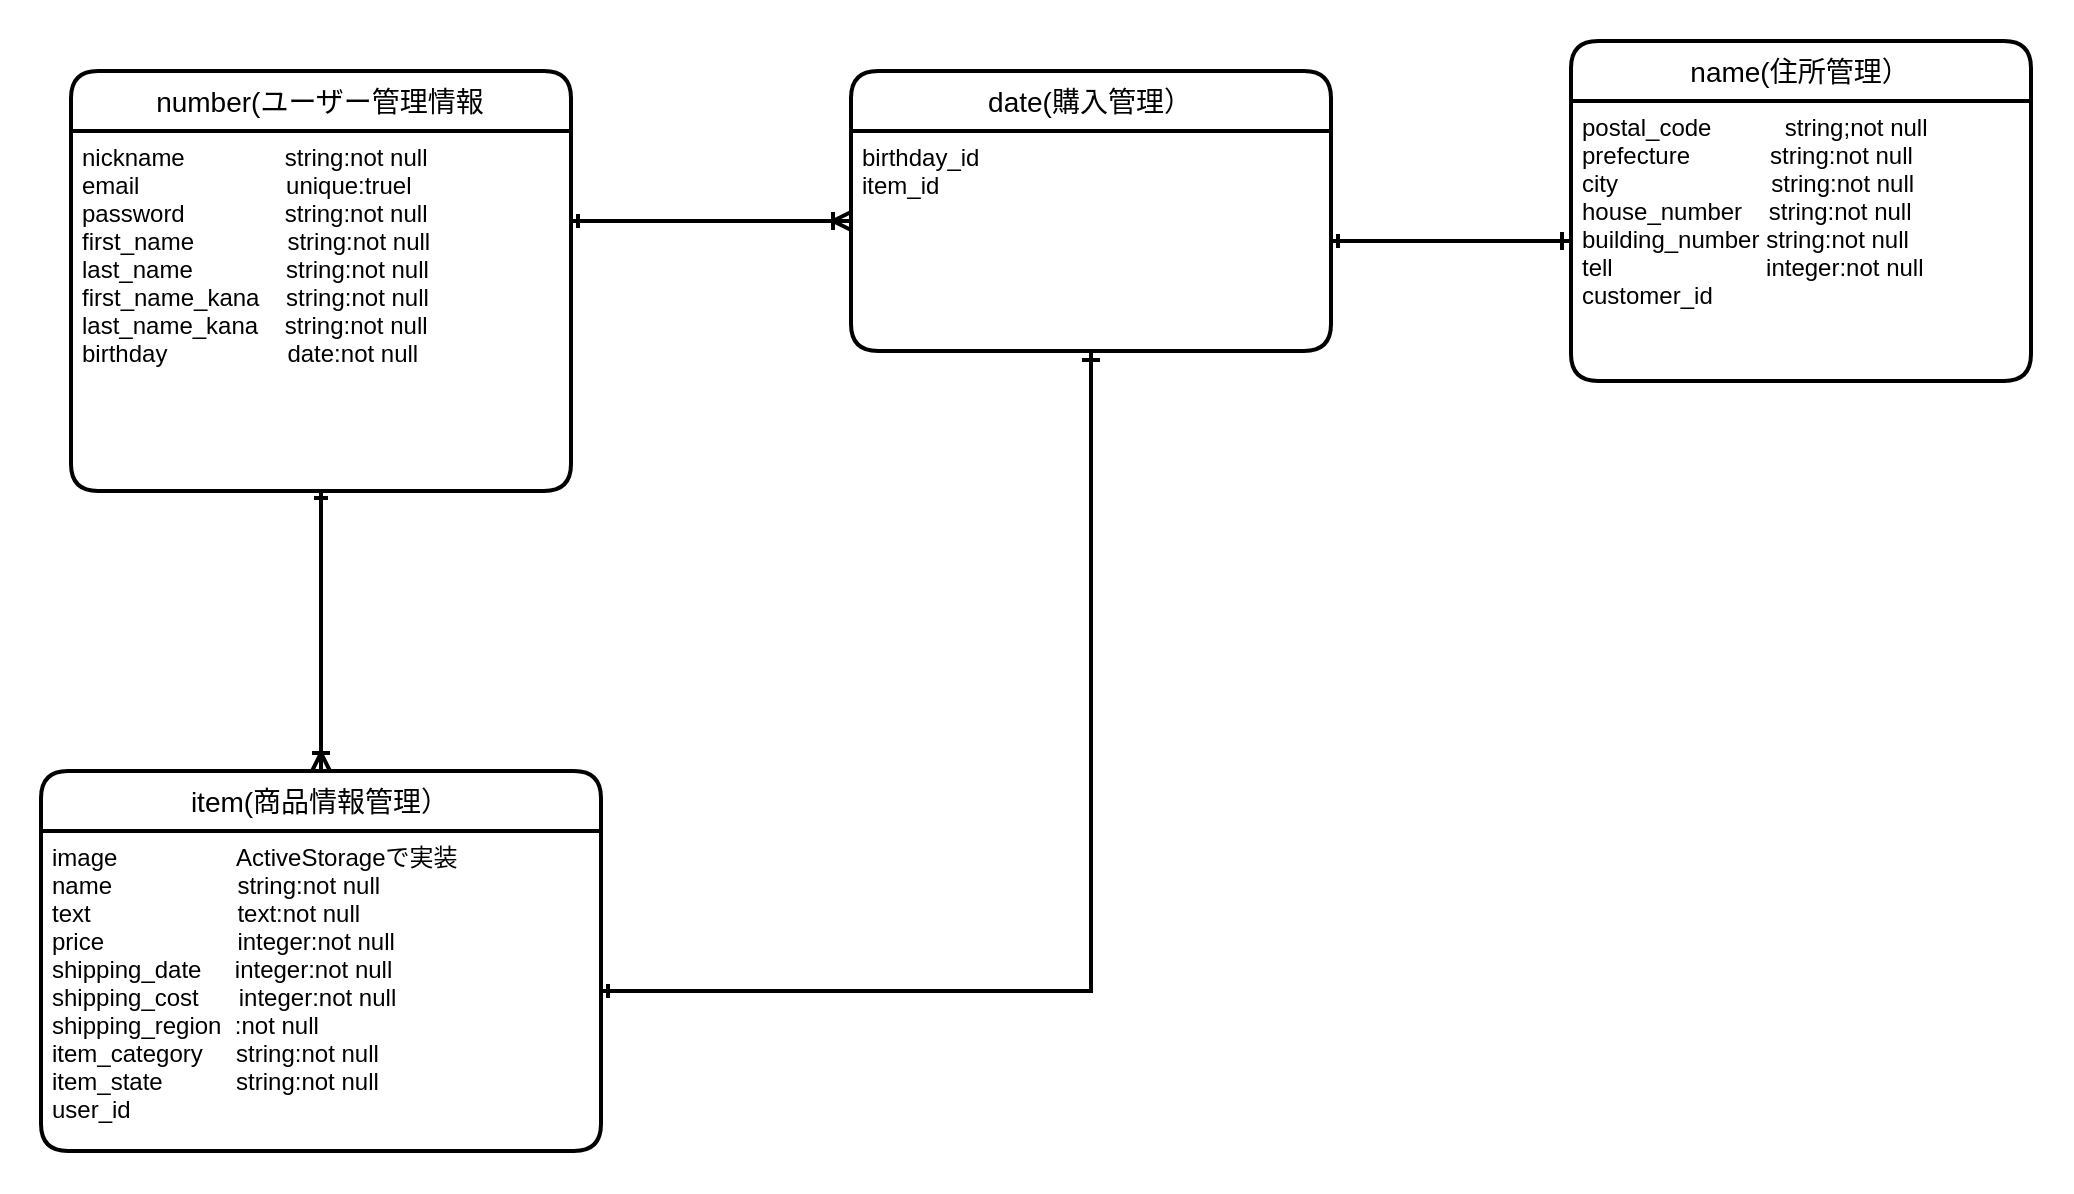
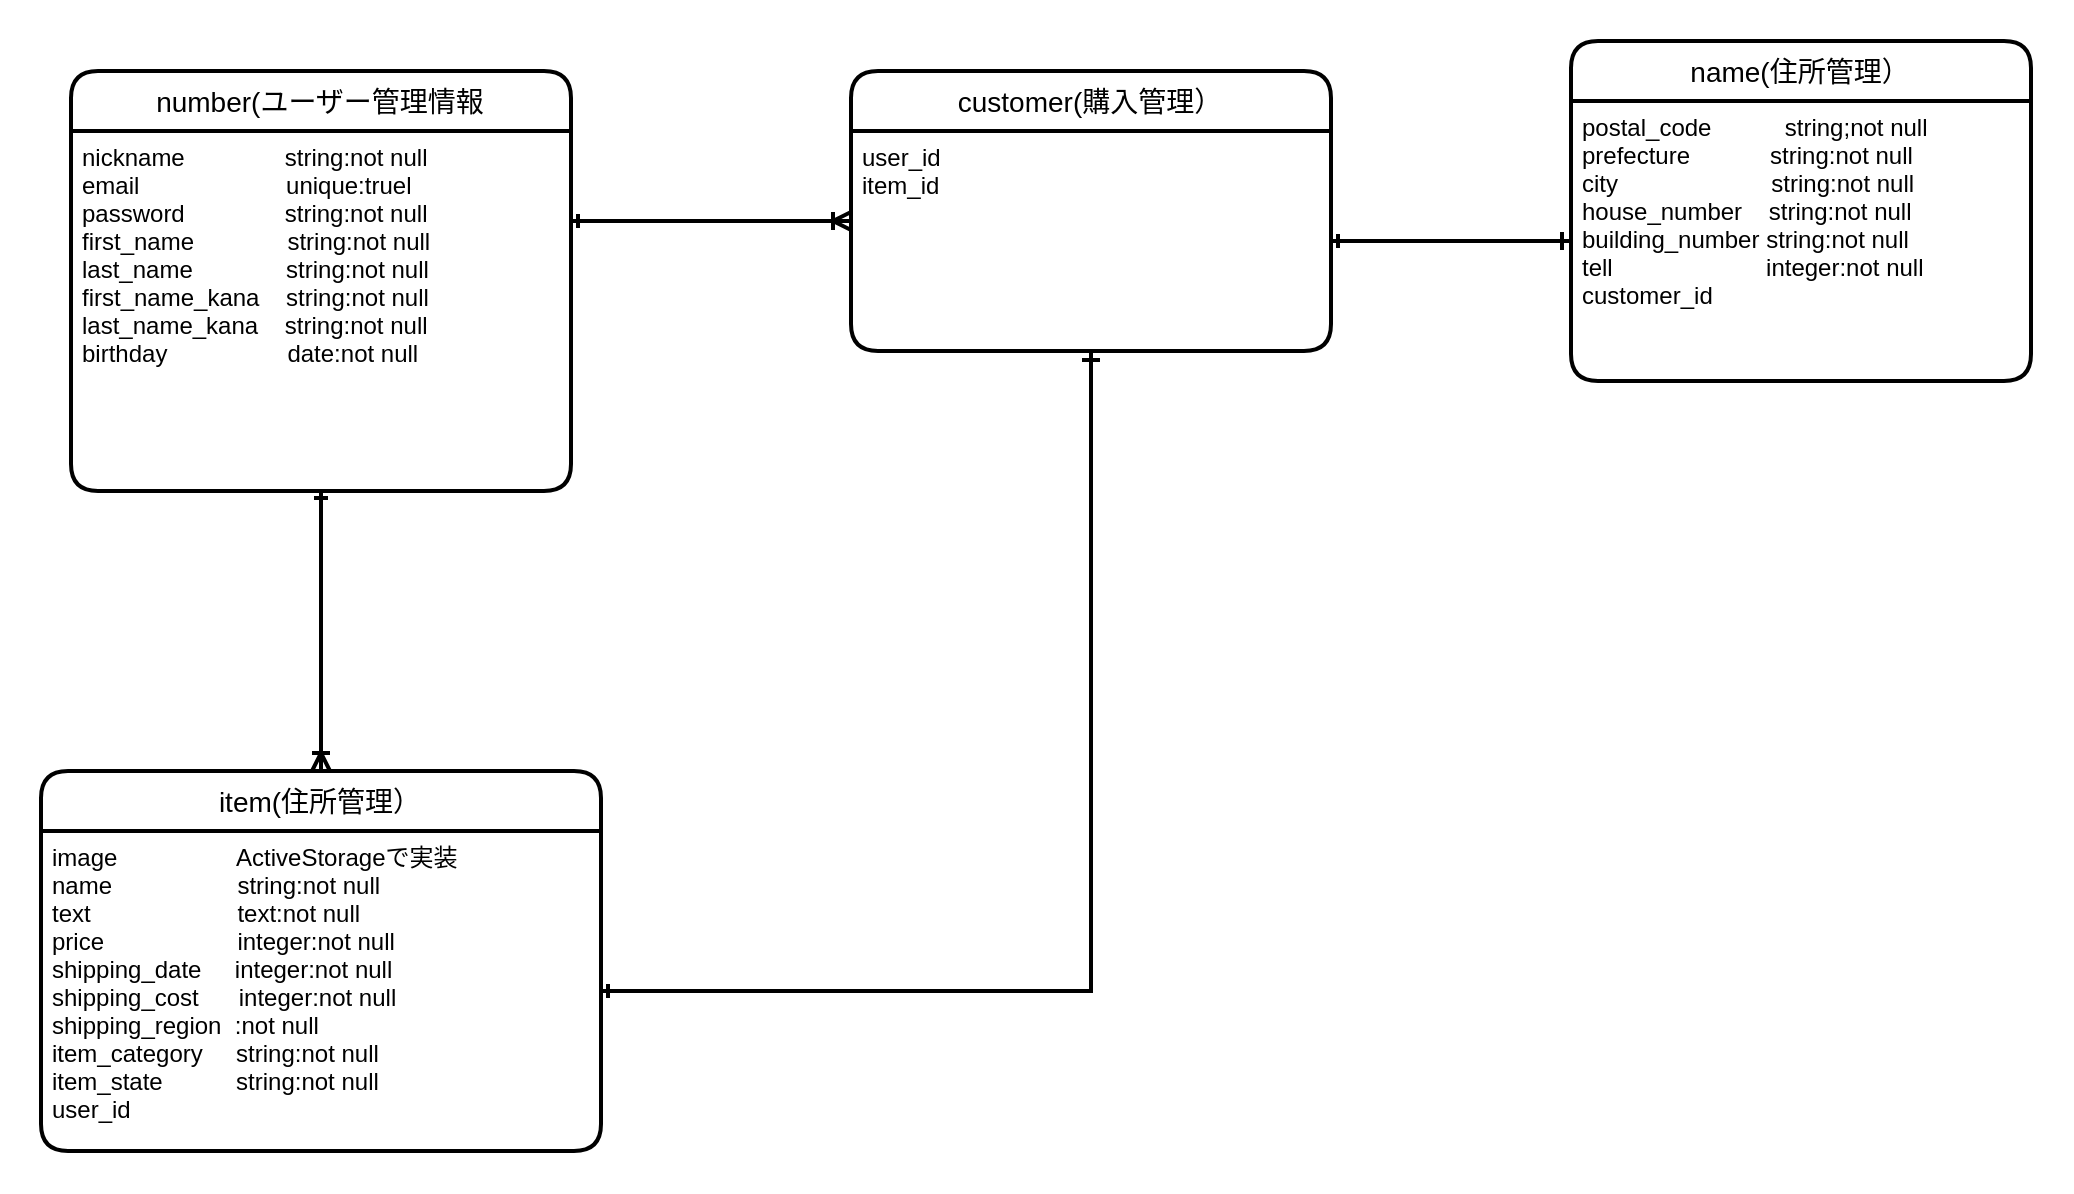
- <mxCell id="4" value="date(購入管理）" style="swimlane;childLayout=stackLayout;horizontal=1;startSize=30;horizontalStack=0;rounded=1;fontSize=14;fontStyle=0;strokeWidth=2;resizeParent=0;resizeLast=1;shadow=0;dashed=0;align=center;" vertex="1" parent="1"><mxGeometry x="425" y="35" width="240" height="140" as="geometry" /></mxCell>
+ <mxCell id="4" value="customer(購入管理）" style="swimlane;childLayout=stackLayout;horizontal=1;startSize=30;horizontalStack=0;rounded=1;fontSize=14;fontStyle=0;strokeWidth=2;resizeParent=0;resizeLast=1;shadow=0;dashed=0;align=center;" vertex="1" parent="1"><mxGeometry x="425" y="35" width="240" height="140" as="geometry" /></mxCell>
- <mxCell id="5" value="birthday_id                  &#10;item_id" style="align=left;strokeColor=none;fillColor=none;spacingLeft=4;fontSize=12;verticalAlign=top;resizable=0;rotatable=0;part=1;" vertex="1" parent="4"><mxGeometry y="30" width="240" height="110" as="geometry" /></mxCell>
+ <mxCell id="5" value="user_id                  &#10;item_id" style="align=left;strokeColor=none;fillColor=none;spacingLeft=4;fontSize=12;verticalAlign=top;resizable=0;rotatable=0;part=1;" vertex="1" parent="4"><mxGeometry y="30" width="240" height="110" as="geometry" /></mxCell>
- <mxCell id="9" value="item(商品情報管理）" style="swimlane;childLayout=stackLayout;horizontal=1;startSize=30;horizontalStack=0;rounded=1;fontSize=14;fontStyle=0;strokeWidth=2;resizeParent=0;resizeLast=1;shadow=0;dashed=0;align=center;" vertex="1" parent="1"><mxGeometry x="20" y="385" width="280" height="190" as="geometry" /></mxCell>
+ <mxCell id="9" value="item(住所管理）" style="swimlane;childLayout=stackLayout;horizontal=1;startSize=30;horizontalStack=0;rounded=1;fontSize=14;fontStyle=0;strokeWidth=2;resizeParent=0;resizeLast=1;shadow=0;dashed=0;align=center;" vertex="1" parent="1"><mxGeometry x="20" y="385" width="280" height="190" as="geometry" /></mxCell>
